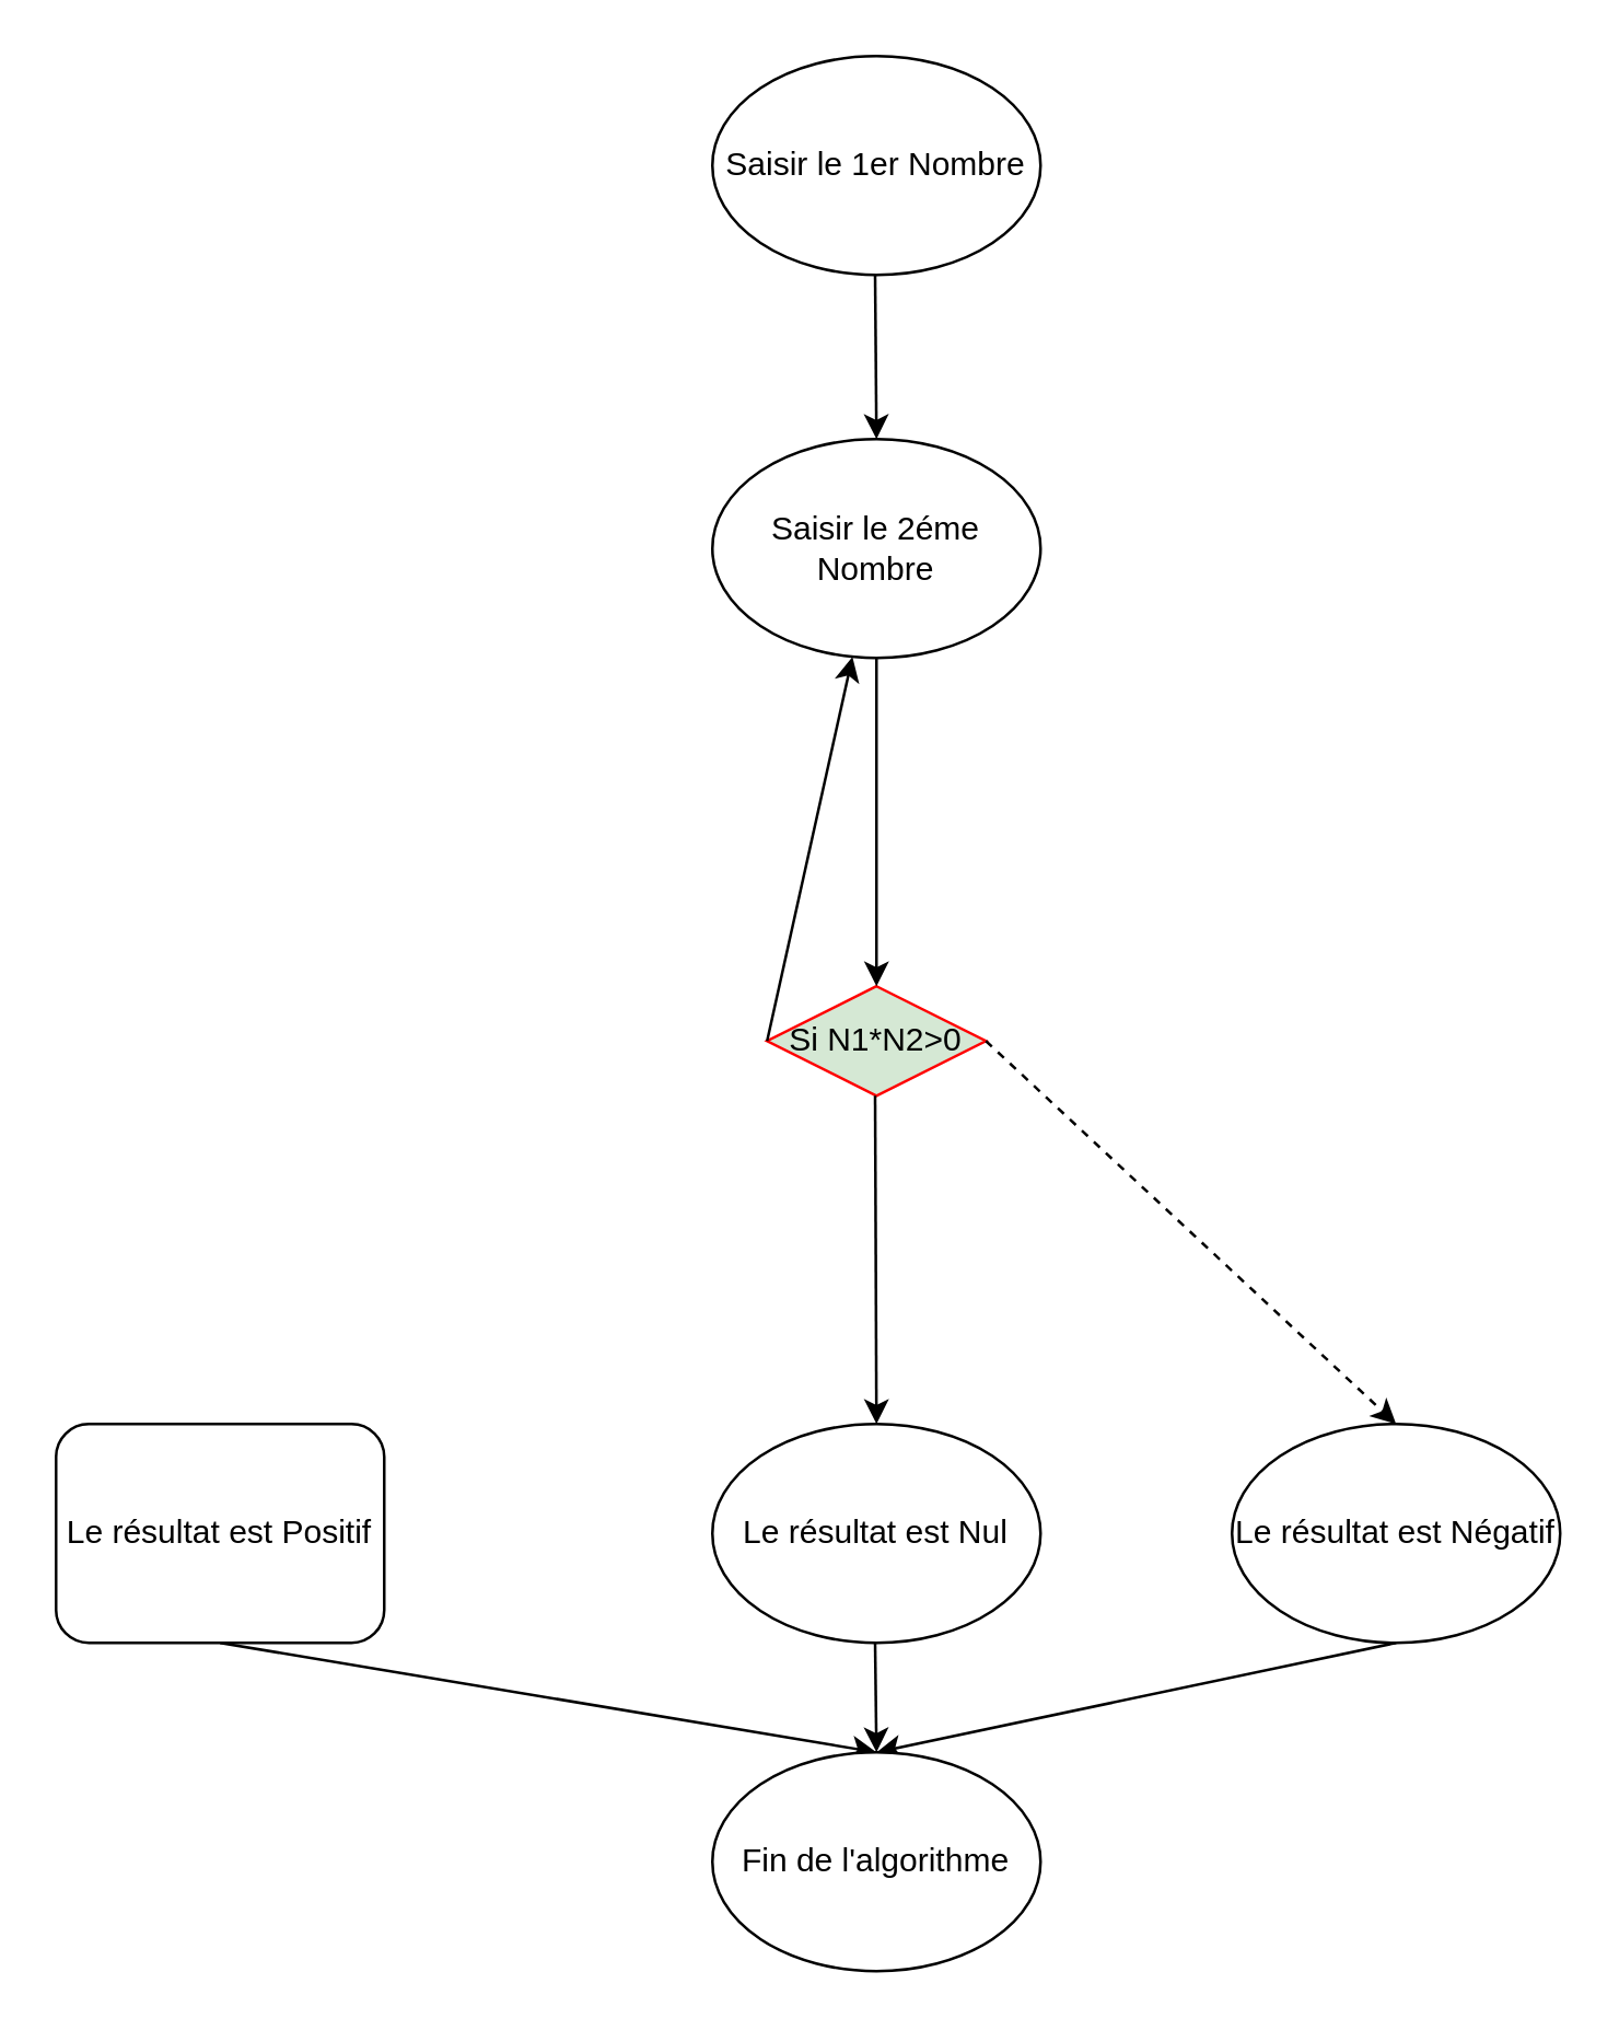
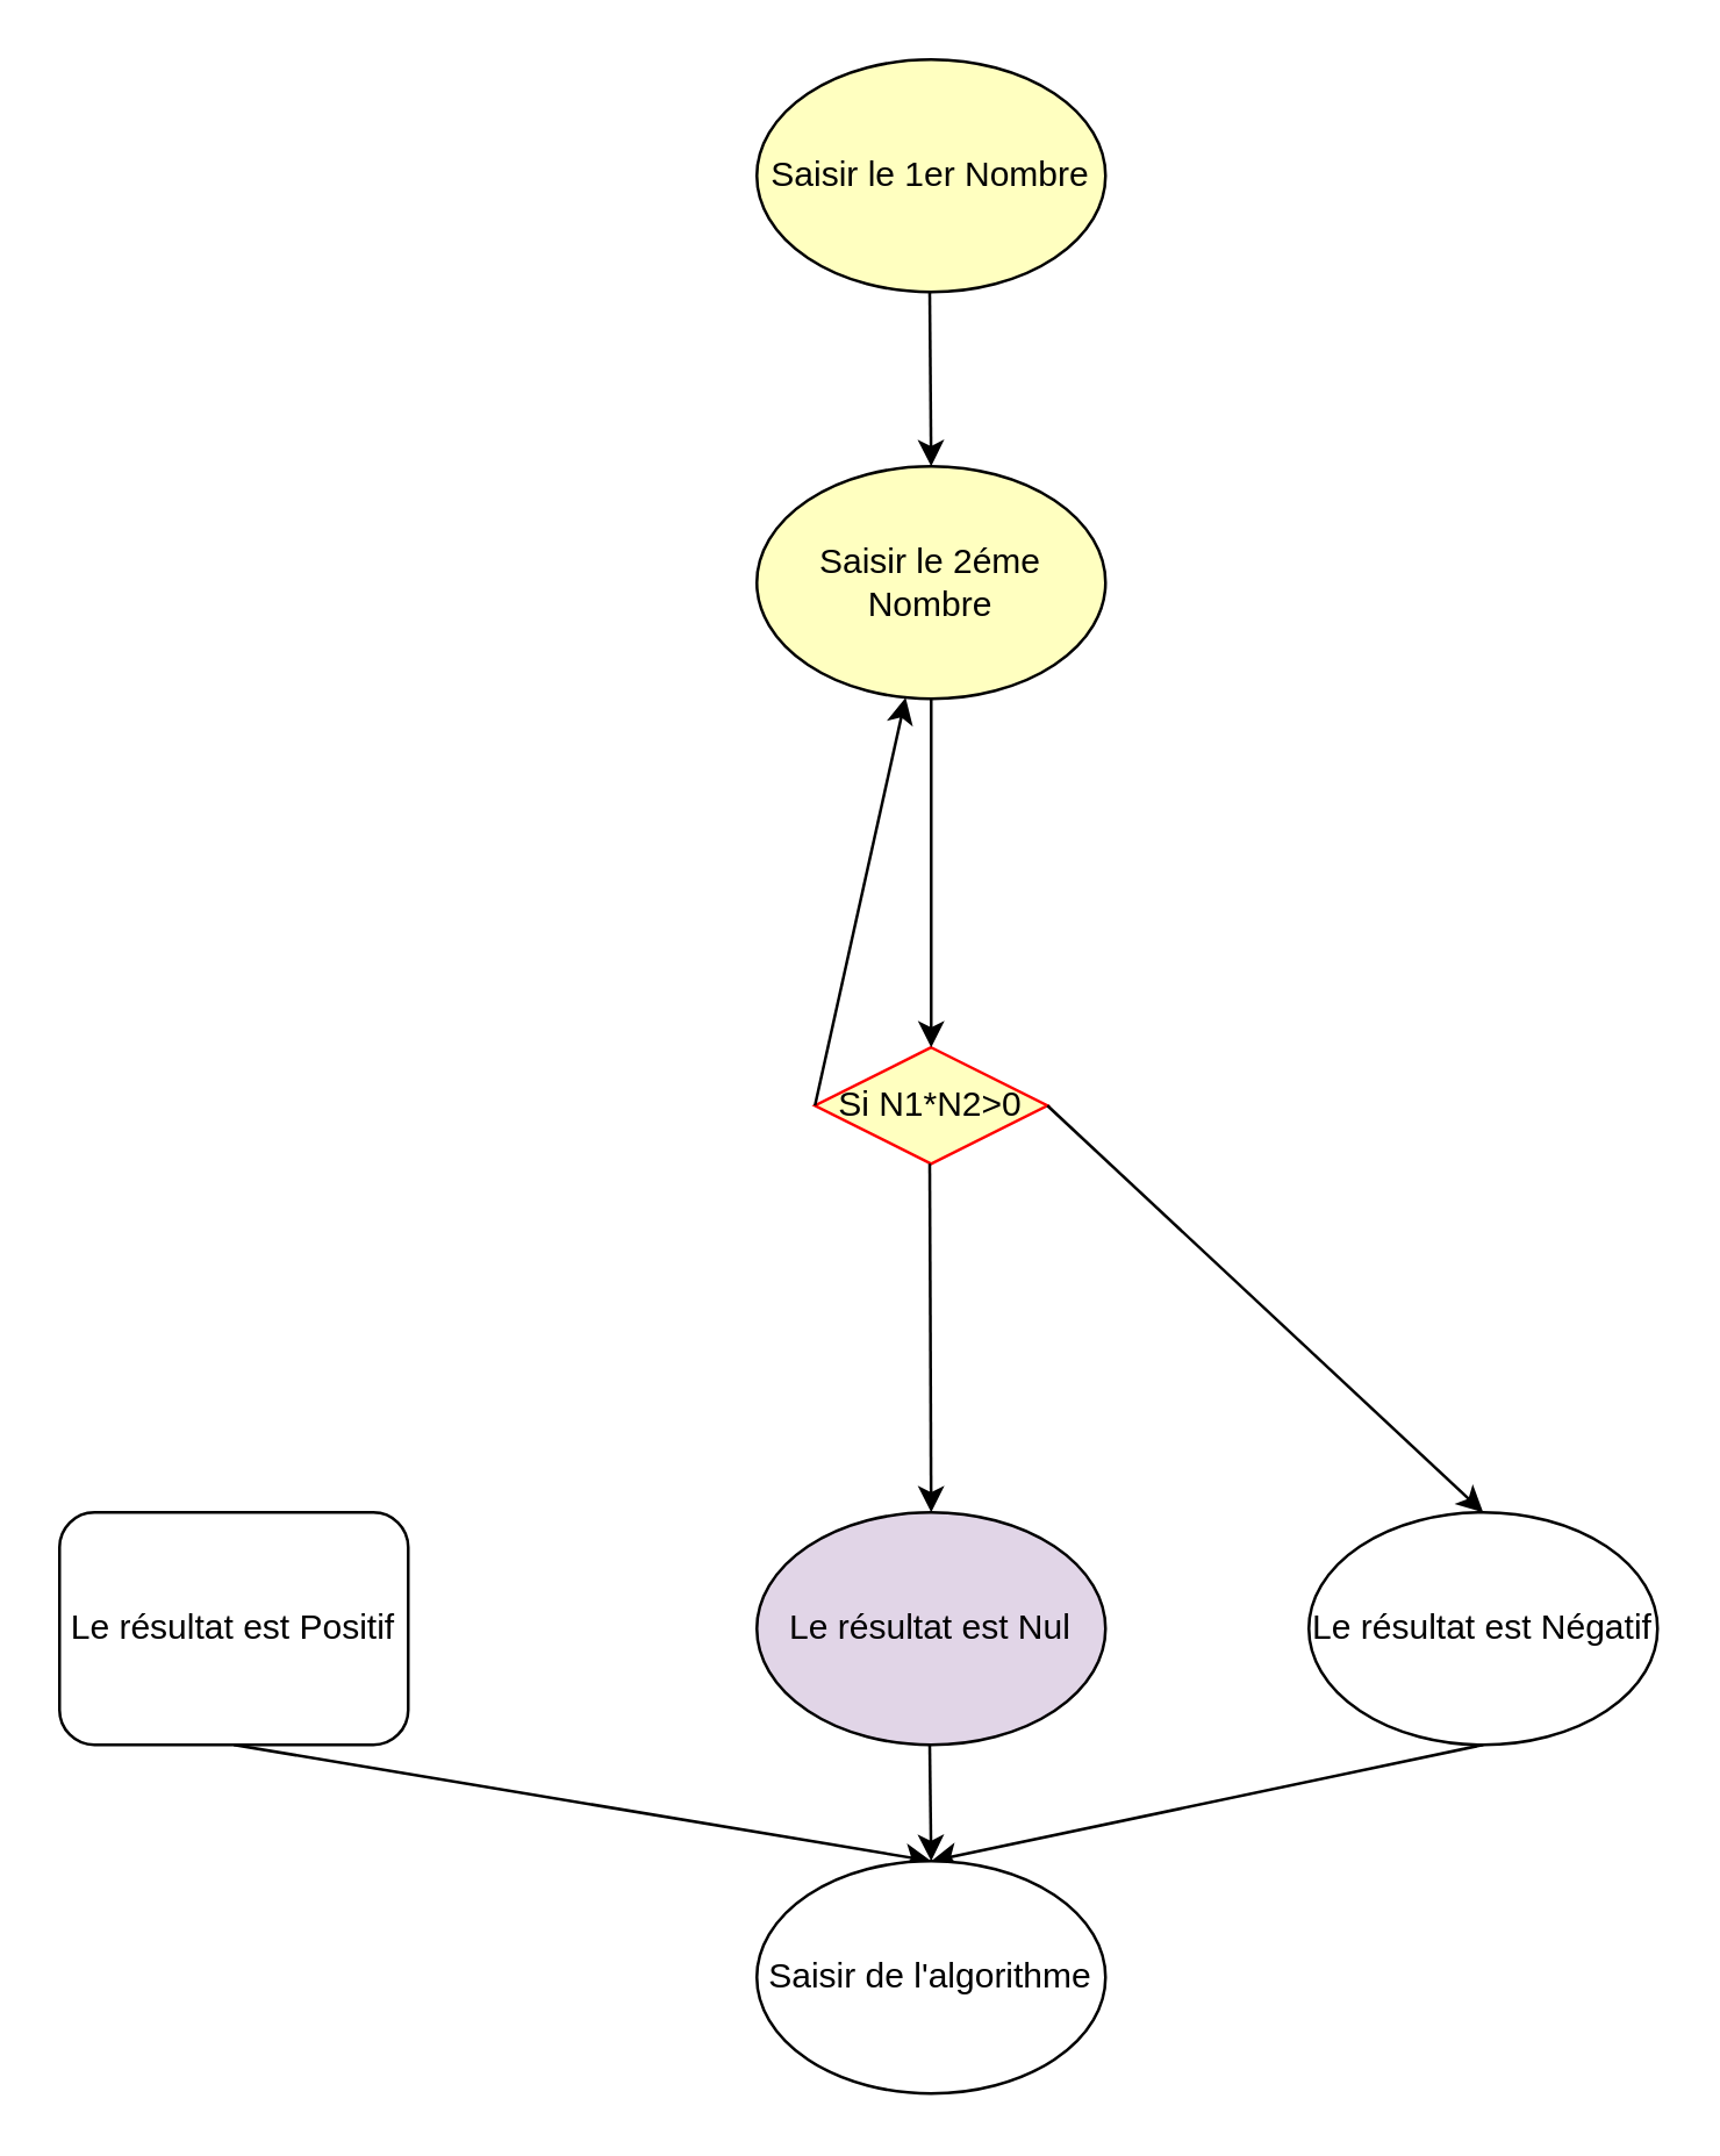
- <mxCell id="2" value="Saisir le 1er Nombre" style="ellipse;whiteSpace=wrap;html=1;" vertex="1" parent="1"><mxGeometry x="260" y="20" width="120" height="80" as="geometry" /></mxCell>
+ <mxCell id="2" value="Saisir le 1er Nombre" style="ellipse;whiteSpace=wrap;html=1;fillColor=#ffffc0;" vertex="1" parent="1"><mxGeometry x="260" y="20" width="120" height="80" as="geometry" /></mxCell>
- <mxCell id="4" value="Saisir le 2éme Nombre" style="ellipse;whiteSpace=wrap;html=1;" vertex="1" parent="1"><mxGeometry x="260" y="160" width="120" height="80" as="geometry" /></mxCell>
+ <mxCell id="4" value="Saisir le 2éme Nombre" style="ellipse;whiteSpace=wrap;html=1;fillColor=#ffffc0;" vertex="1" parent="1"><mxGeometry x="260" y="160" width="120" height="80" as="geometry" /></mxCell>
- <mxCell id="5" value="Si N1*N2&amp;gt;0" style="rhombus;whiteSpace=wrap;html=1;fontColor=#000000;fillColor=#d5e8d4;strokeColor=#ff0000;" vertex="1" parent="1"><mxGeometry x="280" y="360" width="80" height="40" as="geometry" /></mxCell>
+ <mxCell id="5" value="Si N1*N2&amp;gt;0" style="rhombus;whiteSpace=wrap;html=1;fontColor=#000000;fillColor=#ffffc0;strokeColor=#ff0000;" vertex="1" parent="1"><mxGeometry x="280" y="360" width="80" height="40" as="geometry" /></mxCell>
- <mxCell id="8" value="" style="endArrow=classic;html=1;rounded=0;exitX=1;exitY=0.5;exitDx=0;exitDy=0;entryX=0.5;entryY=0;entryDx=0;entryDy=0;dashed=1;" edge="1" parent="1" source="5" target="9"><mxGeometry width="50" height="50" relative="1" as="geometry"><mxPoint x="399.5" y="380" as="sourcePoint" /><mxPoint x="399.5" y="430" as="targetPoint" /></mxGeometry></mxCell>
+ <mxCell id="8" value="" style="endArrow=classic;html=1;rounded=0;exitX=1;exitY=0.5;exitDx=0;exitDy=0;entryX=0.5;entryY=0;entryDx=0;entryDy=0;" edge="1" parent="1" source="5" target="9"><mxGeometry width="50" height="50" relative="1" as="geometry"><mxPoint x="399.5" y="380" as="sourcePoint" /><mxPoint x="399.5" y="430" as="targetPoint" /></mxGeometry></mxCell>
- <mxCell id="15" value="Le résultat est Nul" style="ellipse;whiteSpace=wrap;html=1;" vertex="1" parent="1"><mxGeometry x="260" y="520" width="120" height="80" as="geometry" /></mxCell>
+ <mxCell id="15" value="Le résultat est Nul" style="ellipse;whiteSpace=wrap;html=1;fillColor=#e1d5e7;" vertex="1" parent="1"><mxGeometry x="260" y="520" width="120" height="80" as="geometry" /></mxCell>
- <mxCell id="13" value="Fin de l'algorithme" style="ellipse;whiteSpace=wrap;html=1;" vertex="1" parent="1"><mxGeometry x="260" y="640" width="120" height="80" as="geometry" /></mxCell>
+ <mxCell id="13" value="Saisir de l'algorithme" style="ellipse;whiteSpace=wrap;html=1;" vertex="1" parent="1"><mxGeometry x="260" y="640" width="120" height="80" as="geometry" /></mxCell>
